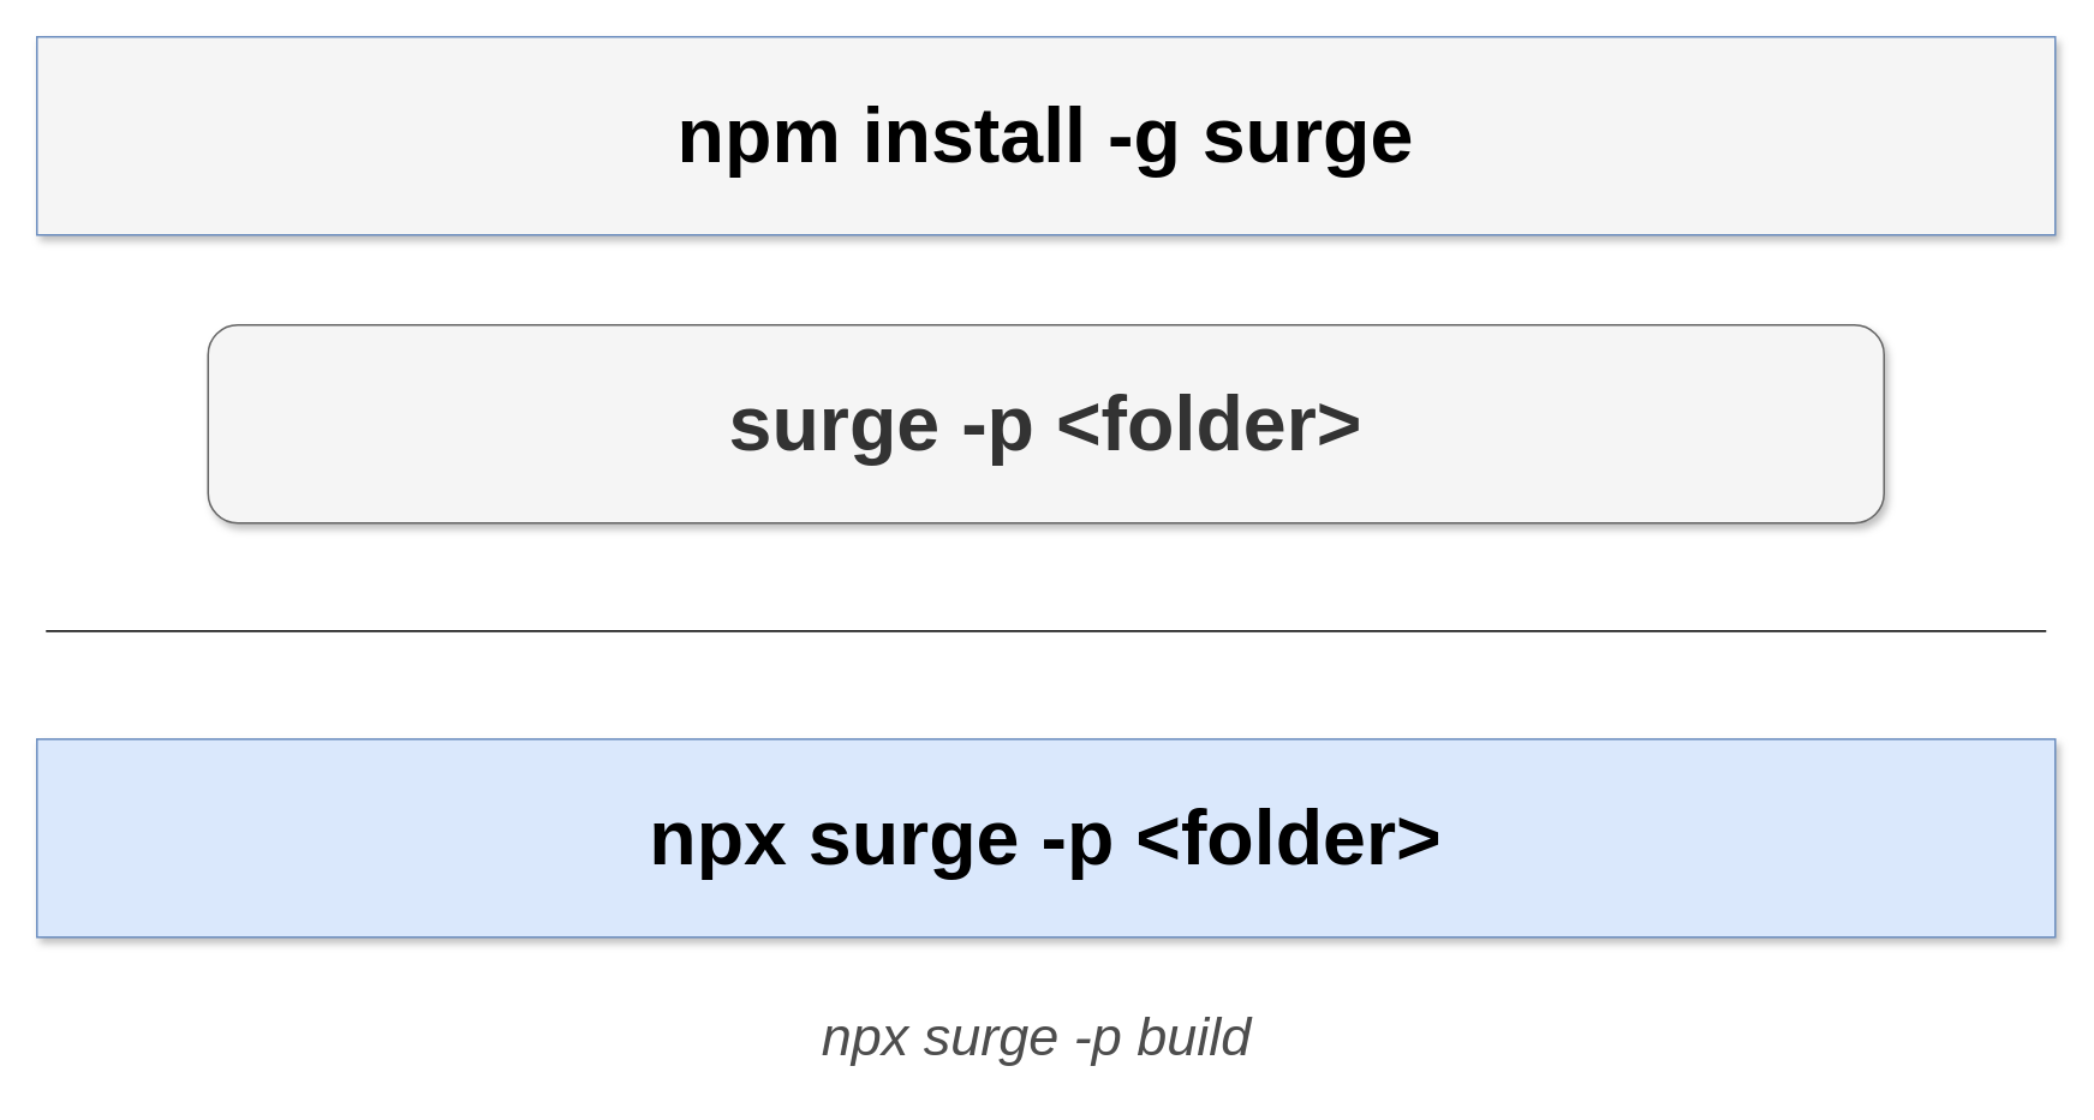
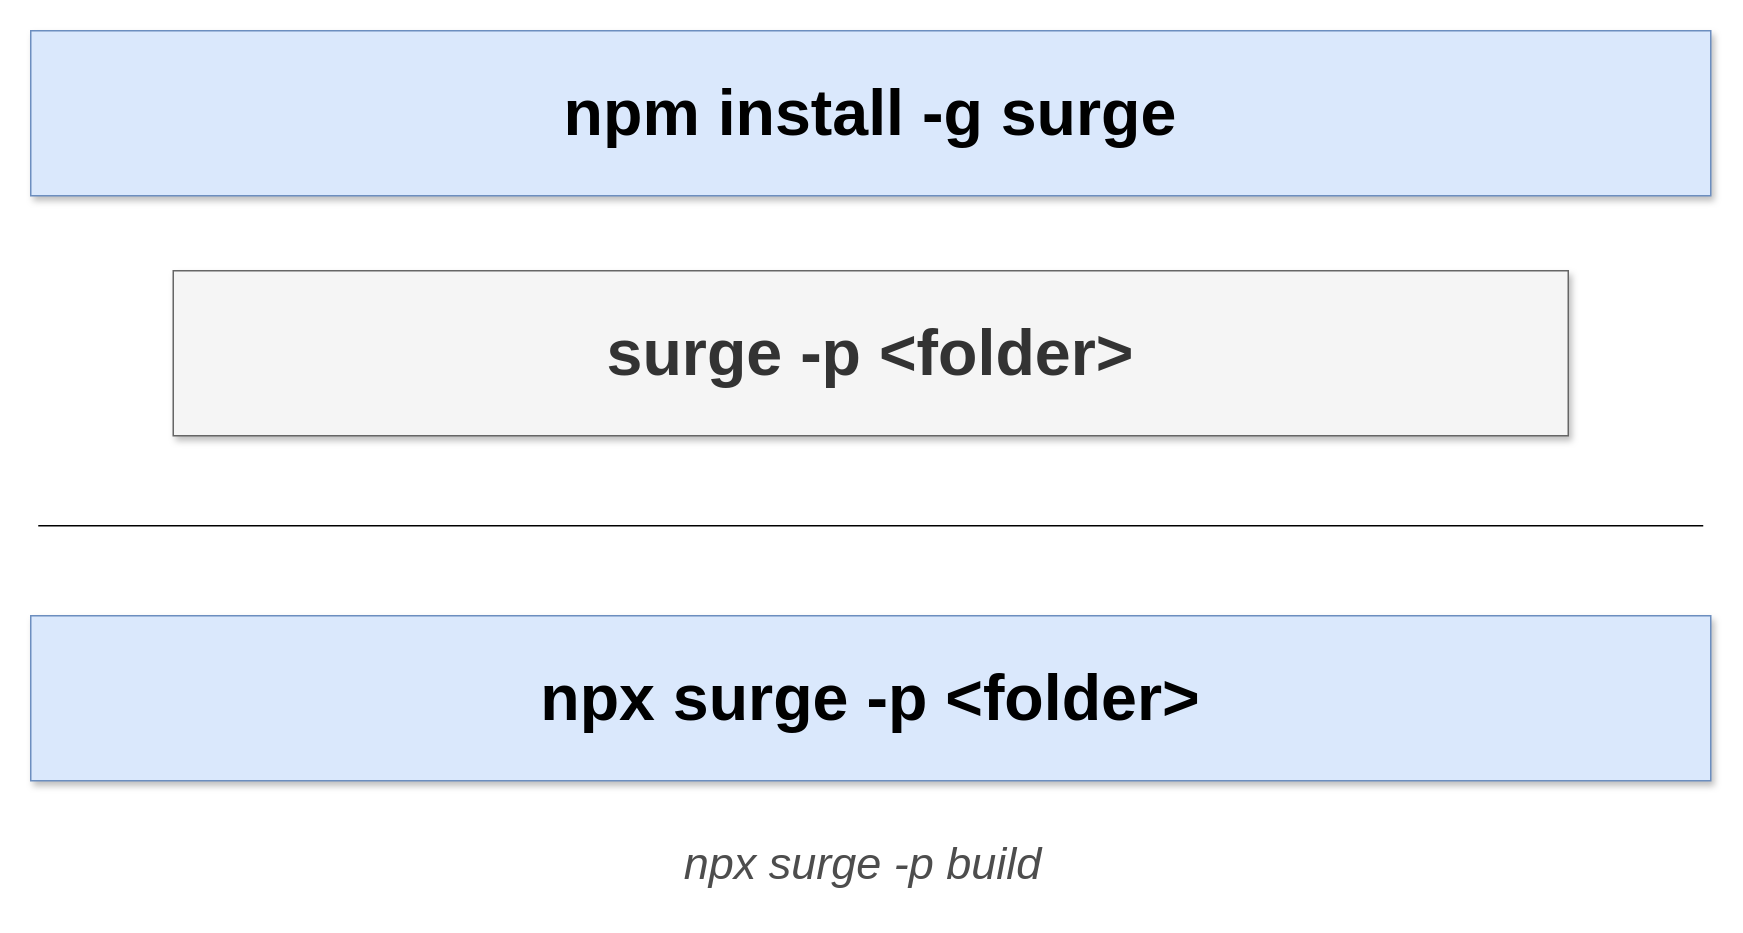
- <mxCell id="4" value="npm install -g surge" style="rounded=0;whiteSpace=wrap;html=1;fontSize=43;shadow=1;sketch=0;fontStyle=1;fillColor=#f5f5f5;strokeColor=#6c8ebf;" vertex="1" parent="1"><mxGeometry x="20" y="20" width="1120" height="110" as="geometry" /></mxCell>
+ <mxCell id="4" value="npm install -g surge" style="rounded=0;whiteSpace=wrap;html=1;fontSize=43;shadow=1;sketch=0;fontStyle=1;fillColor=#dae8fc;strokeColor=#6c8ebf;" vertex="1" parent="1"><mxGeometry x="20" y="20" width="1120" height="110" as="geometry" /></mxCell>
- <mxCell id="5" value="surge -p &amp;lt;folder&amp;gt;" style="whiteSpace=wrap;html=1;fontSize=43;shadow=1;sketch=0;fontStyle=1;fillColor=#f5f5f5;strokeColor=#666666;fontColor=#333333;rounded=1;" vertex="1" parent="1"><mxGeometry x="115" y="180" width="930" height="110" as="geometry" /></mxCell>
+ <mxCell id="5" value="surge -p &amp;lt;folder&amp;gt;" style="rounded=0;whiteSpace=wrap;html=1;fontSize=43;shadow=1;sketch=0;fontStyle=1;fillColor=#f5f5f5;strokeColor=#666666;fontColor=#333333;" vertex="1" parent="1"><mxGeometry x="115" y="180" width="930" height="110" as="geometry" /></mxCell>
